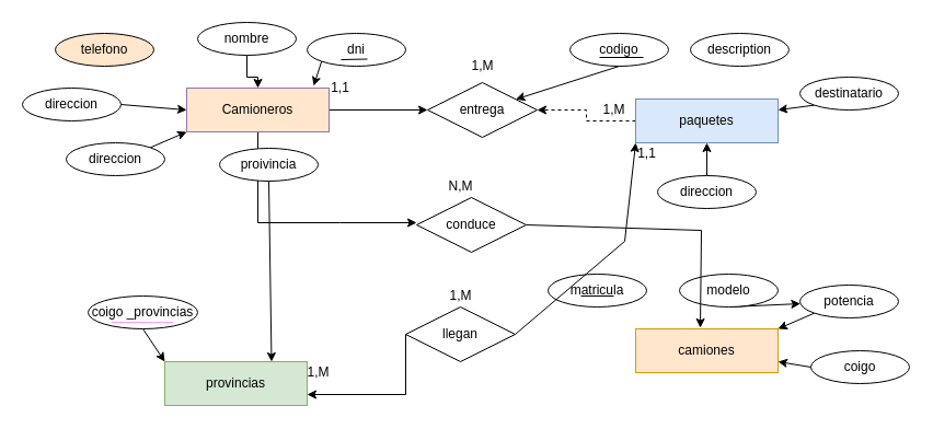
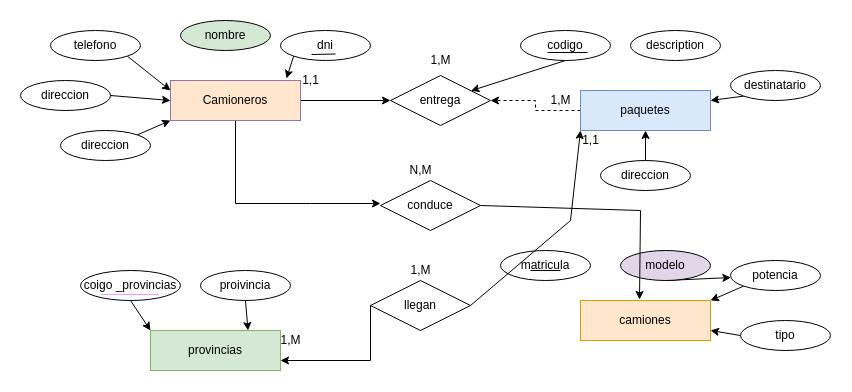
- <mxCell id="12" value="nombre" style="ellipse;whiteSpace=wrap;html=1;" vertex="1" parent="1"><mxGeometry x="180" y="20" width="90" height="30" as="geometry" /></mxCell>
+ <mxCell id="12" value="nombre" style="ellipse;whiteSpace=wrap;html=1;fillColor=#d5e8d4;" vertex="1" parent="1"><mxGeometry x="180" y="20" width="90" height="30" as="geometry" /></mxCell>
- <mxCell id="10" value="telefono" style="ellipse;whiteSpace=wrap;html=1;fillColor=#ffe6cc;" vertex="1" parent="1"><mxGeometry x="50" y="30" width="90" height="30" as="geometry" /></mxCell>
+ <mxCell id="10" value="telefono" style="ellipse;whiteSpace=wrap;html=1;" vertex="1" parent="1"><mxGeometry x="50" y="30" width="90" height="30" as="geometry" /></mxCell>
- <mxCell id="11" value="" style="edgeStyle=orthogonalEdgeStyle;rounded=0;orthogonalLoop=1;jettySize=auto;html=1;strokeColor=#000000;strokeWidth=1;" edge="1" parent="1" source="12" target="4"><mxGeometry relative="1" as="geometry" /></mxCell>
+ <mxCell id="9" style="edgeStyle=none;rounded=0;orthogonalLoop=1;jettySize=auto;html=1;exitX=1;exitY=1;exitDx=0;exitDy=0;entryX=0;entryY=0.25;entryDx=0;entryDy=0;strokeColor=#000000;strokeWidth=1;" edge="1" parent="1" source="10" target="4"><mxGeometry relative="1" as="geometry" /></mxCell>
- <mxCell id="27" value="proivincia&lt;br&gt;" style="ellipse;whiteSpace=wrap;html=1;" vertex="1" parent="1"><mxGeometry x="200" y="135" width="90" height="30" as="geometry" /></mxCell>
+ <mxCell id="27" value="proivincia&lt;br&gt;" style="ellipse;whiteSpace=wrap;html=1;" vertex="1" parent="1"><mxGeometry x="200" y="270" width="90" height="30" as="geometry" /></mxCell>
- <mxCell id="30" value="modelo" style="ellipse;whiteSpace=wrap;html=1;" vertex="1" parent="1"><mxGeometry x="620" y="250" width="90" height="30" as="geometry" /></mxCell>
+ <mxCell id="30" value="modelo" style="ellipse;whiteSpace=wrap;html=1;fillColor=#e1d5e7;" vertex="1" parent="1"><mxGeometry x="620" y="250" width="90" height="30" as="geometry" /></mxCell>
- <mxCell id="34" value="coigo&lt;br&gt;" style="ellipse;whiteSpace=wrap;html=1;" vertex="1" parent="1"><mxGeometry x="740" y="320" width="90" height="30" as="geometry" /></mxCell>
+ <mxCell id="34" value="tipo&lt;br&gt;" style="ellipse;whiteSpace=wrap;html=1;" vertex="1" parent="1"><mxGeometry x="740" y="320" width="90" height="30" as="geometry" /></mxCell>
